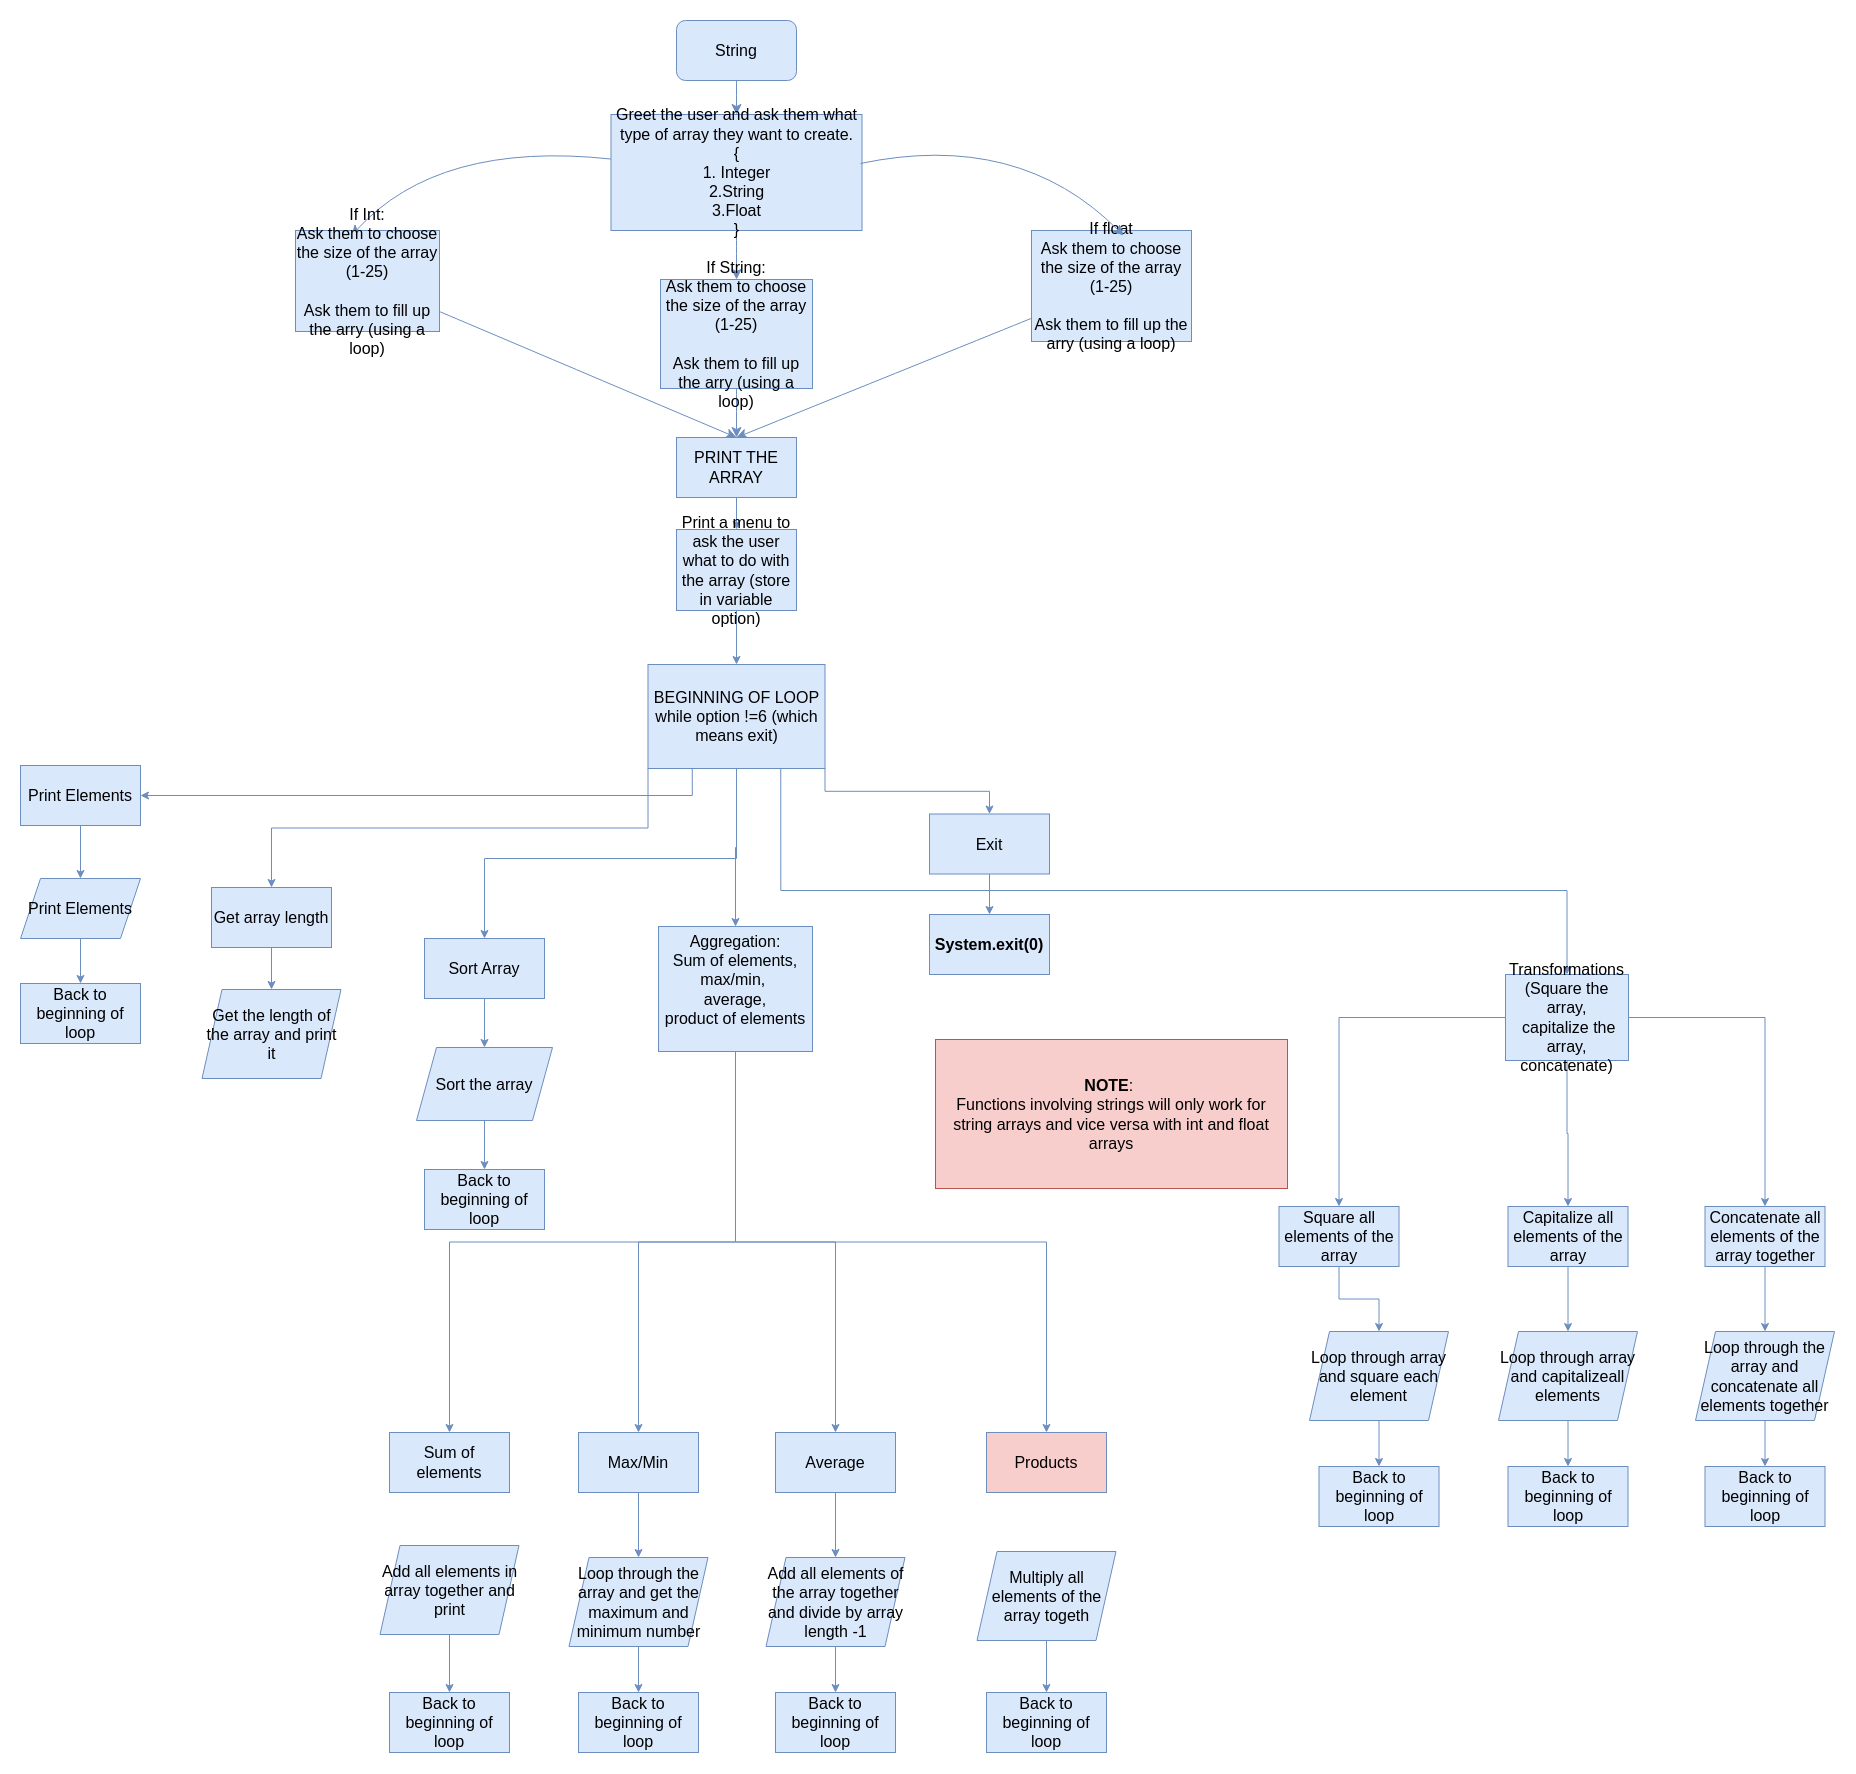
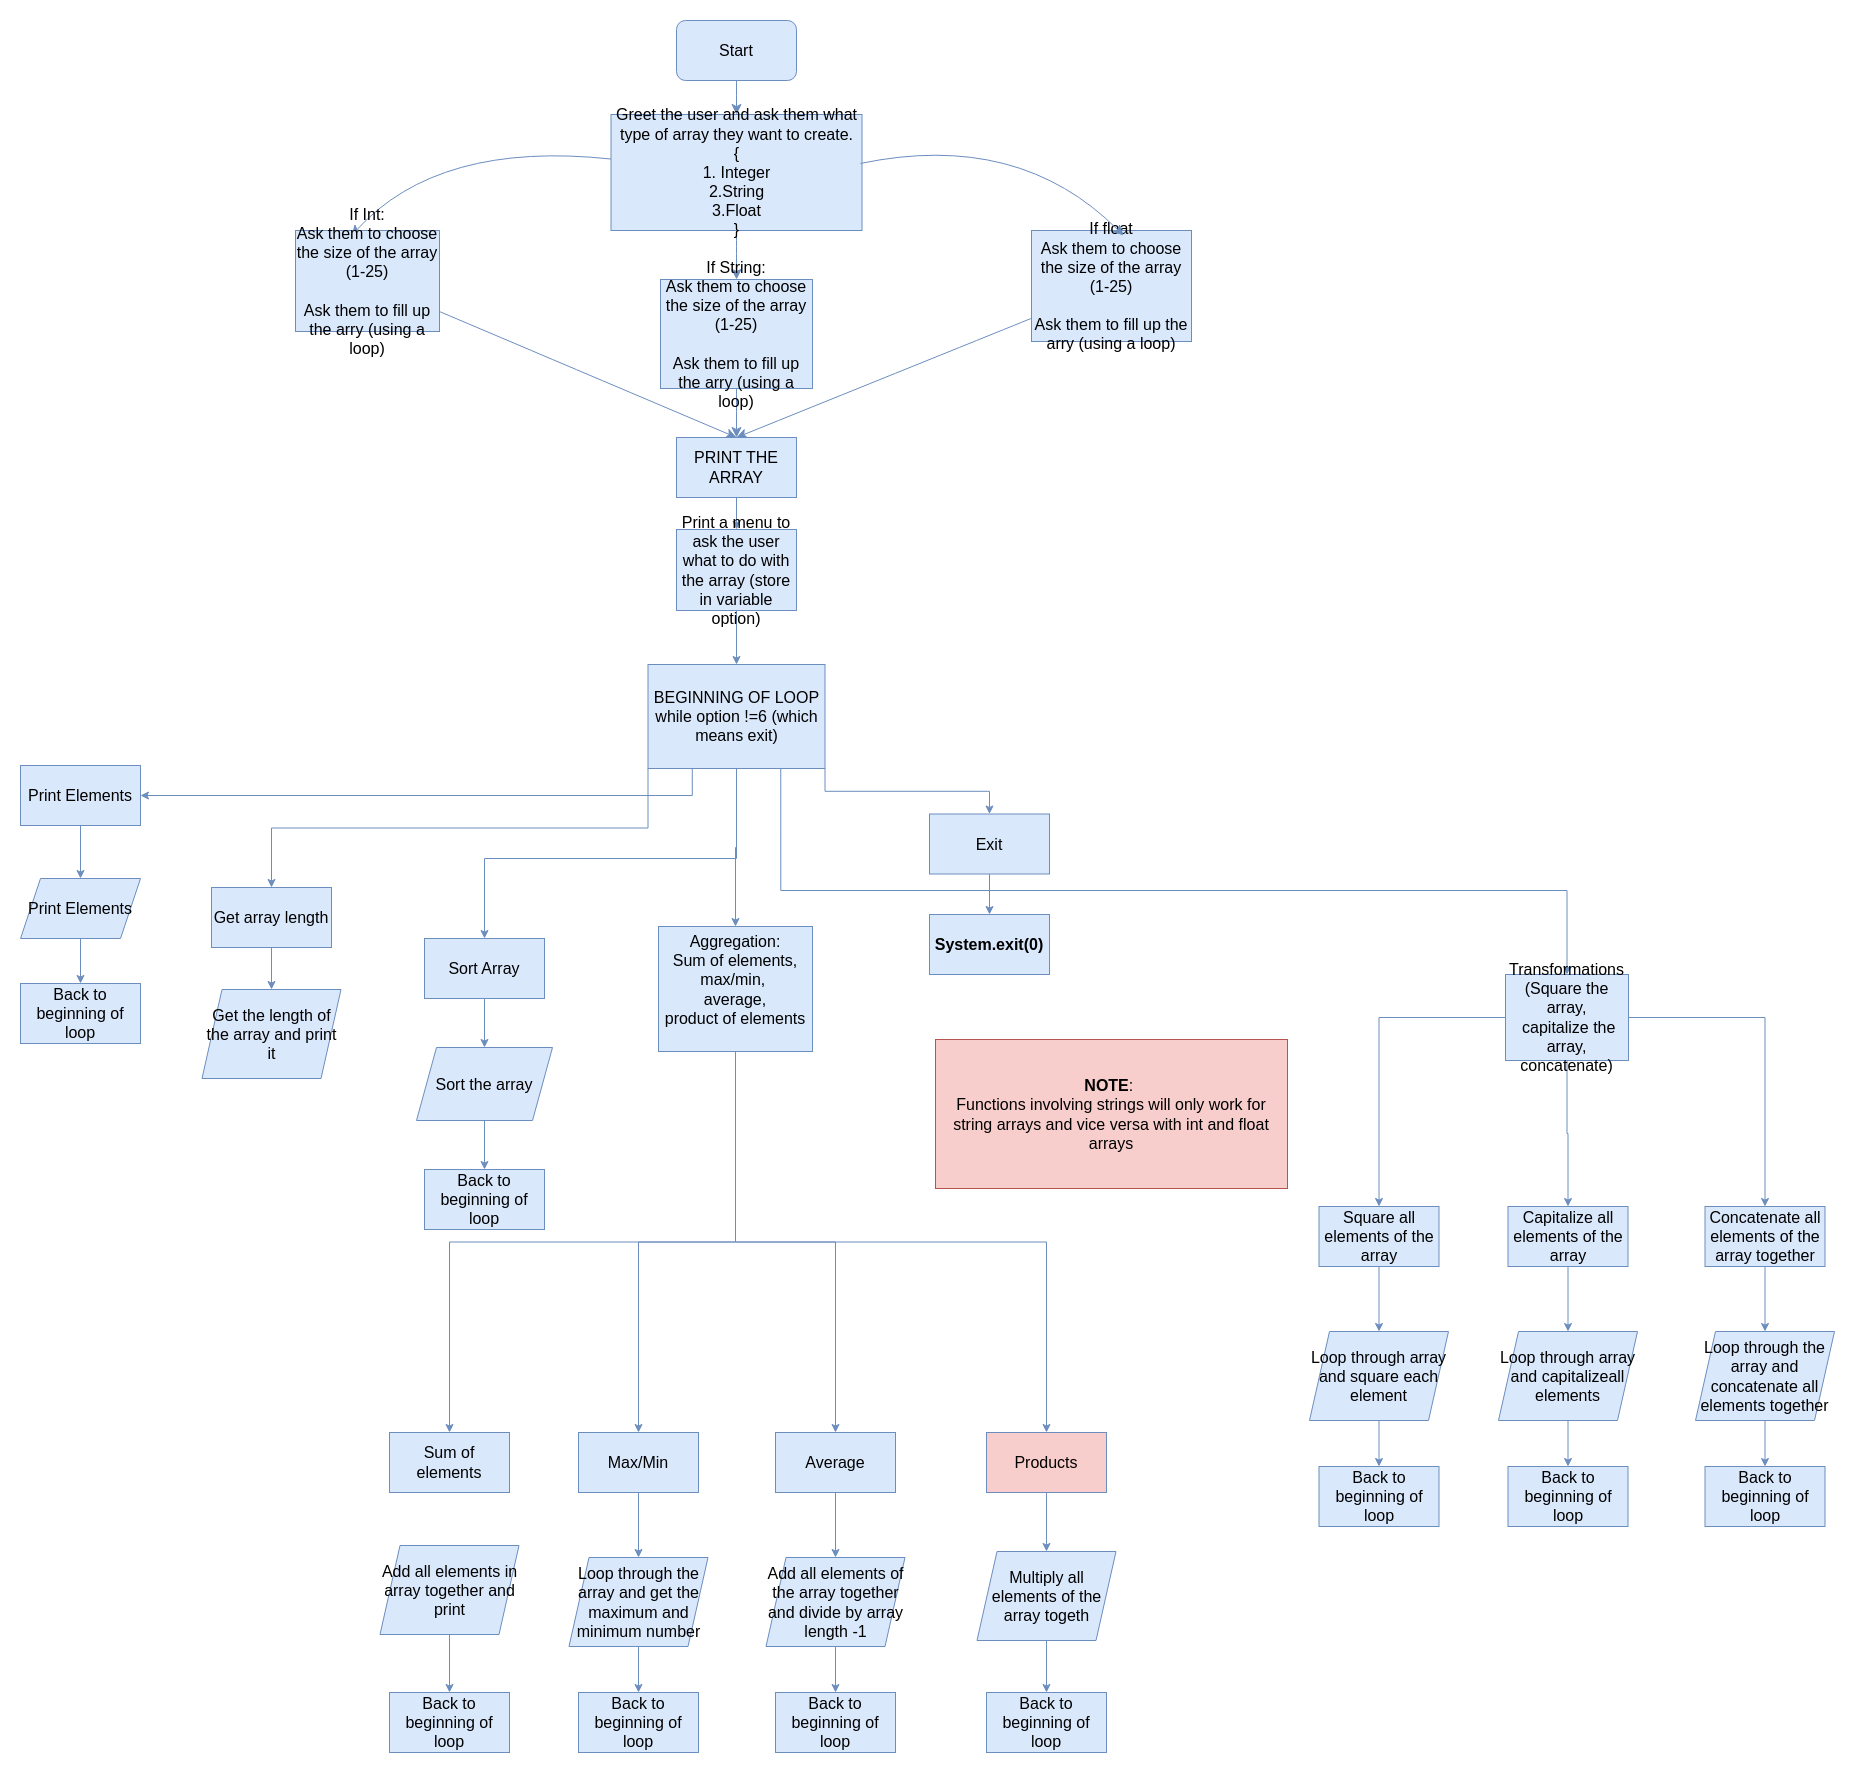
- <mxCell id="3" value="String" style="rounded=1;whiteSpace=wrap;html=1;fillColor=#dae8fc;strokeColor=#6c8ebf;fontSize=16;" parent="1" vertex="1"><mxGeometry width="120" height="60" as="geometry" x="676" y="20" /></mxCell>
+ <mxCell id="3" value="Start" style="rounded=1;whiteSpace=wrap;html=1;fillColor=#dae8fc;strokeColor=#6c8ebf;fontSize=16;" parent="1" vertex="1"><mxGeometry width="120" height="60" as="geometry" x="676" y="20" /></mxCell>
- <mxCell id="73" value="Square all elements of the array" style="rounded=0;whiteSpace=wrap;html=1;fillColor=#dae8fc;strokeColor=#6c8ebf;fontSize=16;" vertex="1" parent="1"><mxGeometry x="1278.5" y="1206" width="120" height="60" as="geometry" /></mxCell>
+ <mxCell id="73" value="Square all elements of the array" style="rounded=0;whiteSpace=wrap;html=1;fillColor=#dae8fc;strokeColor=#6c8ebf;fontSize=16;" vertex="1" parent="1"><mxGeometry x="1318.5" y="1206" width="120" height="60" as="geometry" /></mxCell>
+ <mxCell id="56" value="" style="edgeStyle=orthogonalEdgeStyle;rounded=0;orthogonalLoop=1;jettySize=auto;html=1;fillColor=#dae8fc;strokeColor=#6c8ebf;fontSize=16;" edge="1" parent="1" source="57" target="64"><mxGeometry relative="1" as="geometry" /></mxCell>
